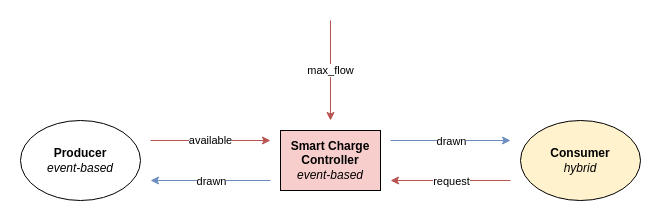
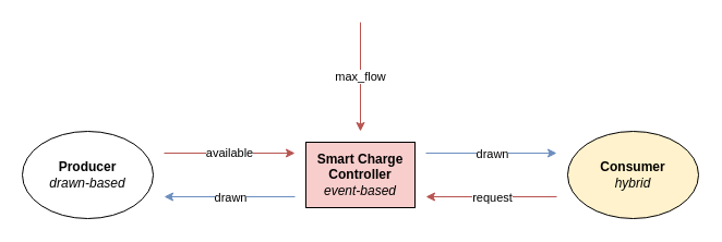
- <mxCell id="2" value="&lt;b&gt;Producer&lt;/b&gt;&lt;br&gt;&lt;i&gt;event-based&lt;/i&gt;" style="ellipse;whiteSpace=wrap;html=1;" parent="1" vertex="1"><mxGeometry x="20" y="120" width="120" height="80" as="geometry" /></mxCell>
+ <mxCell id="2" value="&lt;b&gt;Producer&lt;/b&gt;&lt;br&gt;&lt;i&gt;drawn-based&lt;/i&gt;" style="ellipse;whiteSpace=wrap;html=1;" parent="1" vertex="1"><mxGeometry x="20" y="120" width="120" height="80" as="geometry" /></mxCell>
